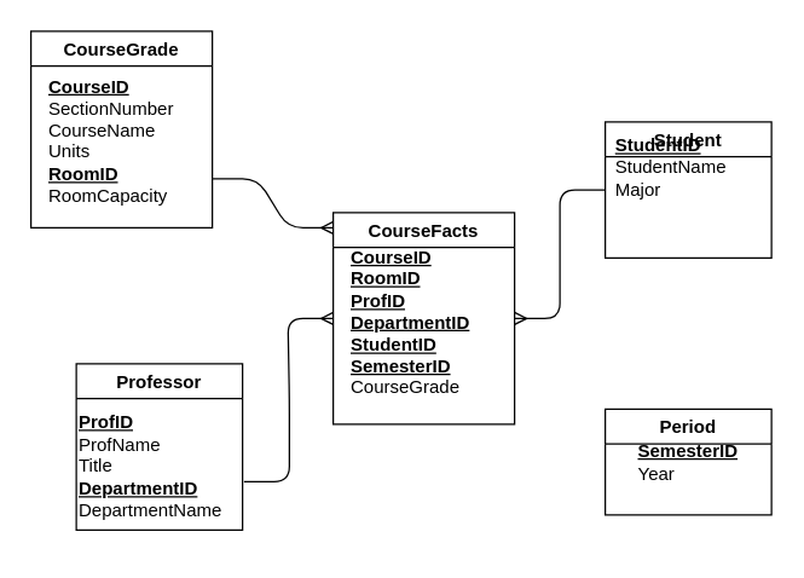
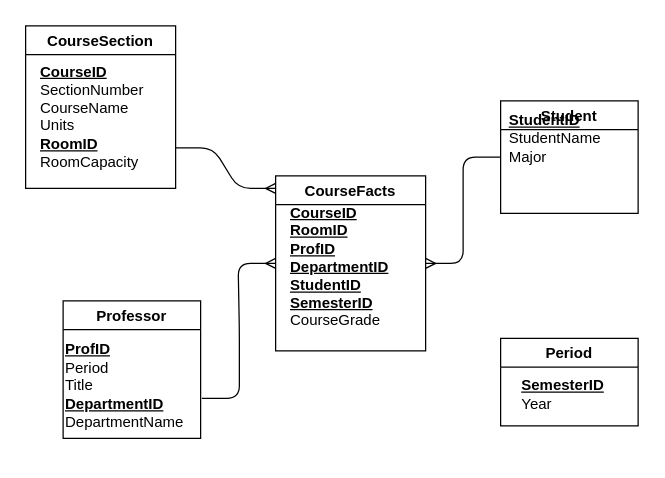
- <mxCell id="2" value="CourseGrade" style="swimlane;" vertex="1" parent="1"><mxGeometry x="20" y="20" width="120" height="130" as="geometry" /></mxCell>
+ <mxCell id="2" value="CourseSection" style="swimlane;" vertex="1" parent="1"><mxGeometry x="20" y="20" width="120" height="130" as="geometry" /></mxCell>
- <mxCell id="9" value="&lt;u style=&quot;font-weight: bold&quot;&gt;SemesterID&lt;/u&gt;&lt;br&gt;Year" style="text;html=1;align=left;verticalAlign=middle;resizable=0;points=[];autosize=1;" vertex="1" parent="8"><mxGeometry x="20" y="20" width="80" height="30" as="geometry" /></mxCell>
+ <mxCell id="9" value="&lt;u style=&quot;font-weight: bold&quot;&gt;SemesterID&lt;/u&gt;&lt;br&gt;Year" style="text;html=1;align=left;verticalAlign=middle;resizable=0;points=[];autosize=1;" vertex="1" parent="8"><mxGeometry x="15" y="30" width="80" height="30" as="geometry" /></mxCell>
- <mxCell id="5" value="&lt;u style=&quot;font-weight: bold&quot;&gt;ProfID&lt;/u&gt;&lt;br&gt;&lt;div&gt;ProfName&lt;/div&gt;&lt;div&gt;&lt;span&gt;Title&lt;/span&gt;&lt;/div&gt;&lt;div&gt;&lt;span&gt;&lt;b&gt;&lt;u&gt;DepartmentID&lt;/u&gt;&lt;/b&gt;&lt;/span&gt;&lt;/div&gt;&lt;div&gt;DepartmentName&lt;/div&gt;&lt;div&gt;&lt;br&gt;&lt;/div&gt;" style="text;html=1;align=left;verticalAlign=middle;resizable=0;points=[];autosize=1;" vertex="1" parent="4"><mxGeometry y="30" width="110" height="90" as="geometry" /></mxCell>
+ <mxCell id="5" value="&lt;u style=&quot;font-weight: bold&quot;&gt;ProfID&lt;/u&gt;&lt;br&gt;&lt;div&gt;Period&lt;/div&gt;&lt;div&gt;&lt;span&gt;Title&lt;/span&gt;&lt;/div&gt;&lt;div&gt;&lt;span&gt;&lt;b&gt;&lt;u&gt;DepartmentID&lt;/u&gt;&lt;/b&gt;&lt;/span&gt;&lt;/div&gt;&lt;div&gt;DepartmentName&lt;/div&gt;&lt;div&gt;&lt;br&gt;&lt;/div&gt;" style="text;html=1;align=left;verticalAlign=middle;resizable=0;points=[];autosize=1;" vertex="1" parent="4"><mxGeometry y="30" width="110" height="90" as="geometry" /></mxCell>
